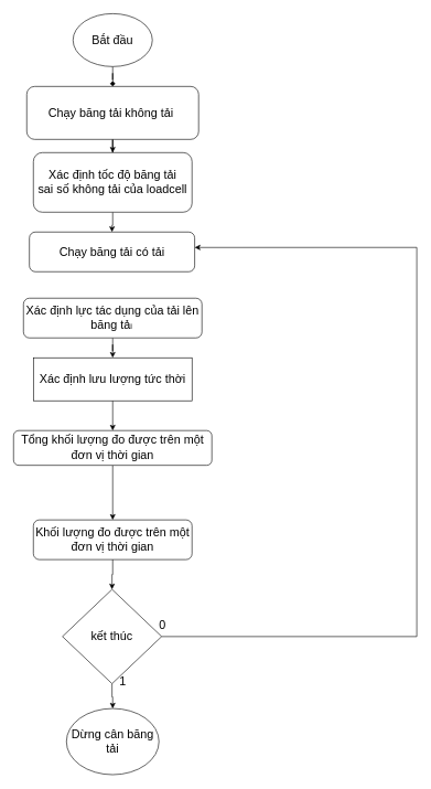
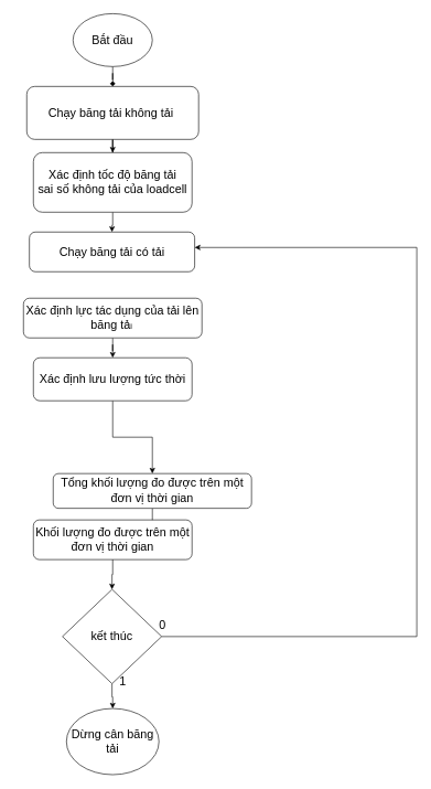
- <mxCell id="9" value="&lt;font style=&quot;font-size: 18px;&quot;&gt;Xác định lưu lượng tức thời&lt;/font&gt;" style="whiteSpace=wrap;html=1;glass=0;strokeWidth=1;shadow=0;rounded=0;" vertex="1" parent="1"><mxGeometry x="50" y="540" width="240" height="65" as="geometry" /></mxCell>
+ <mxCell id="9" value="&lt;font style=&quot;font-size: 18px;&quot;&gt;Xác định lưu lượng tức thời&lt;/font&gt;" style="whiteSpace=wrap;html=1;rounded=1;glass=0;strokeWidth=1;shadow=0;" vertex="1" parent="1"><mxGeometry x="50" y="540" width="240" height="65" as="geometry" /></mxCell>
- <mxCell id="11" value="&lt;font style=&quot;font-size: 18px;&quot;&gt;Tổng khối lượng đo được trên một đơn vị thời gian&lt;/font&gt;" style="whiteSpace=wrap;html=1;rounded=1;glass=0;strokeWidth=1;shadow=0;" vertex="1" parent="1"><mxGeometry x="20" y="650" width="300" height="52.5" as="geometry" /></mxCell>
+ <mxCell id="11" value="&lt;font style=&quot;font-size: 18px;&quot;&gt;Tổng khối lượng đo được trên một đơn vị thời gian&lt;/font&gt;" style="whiteSpace=wrap;html=1;rounded=1;glass=0;strokeWidth=1;shadow=0;" vertex="1" parent="1"><mxGeometry x="80" y="715" width="300" height="52.5" as="geometry" /></mxCell>
